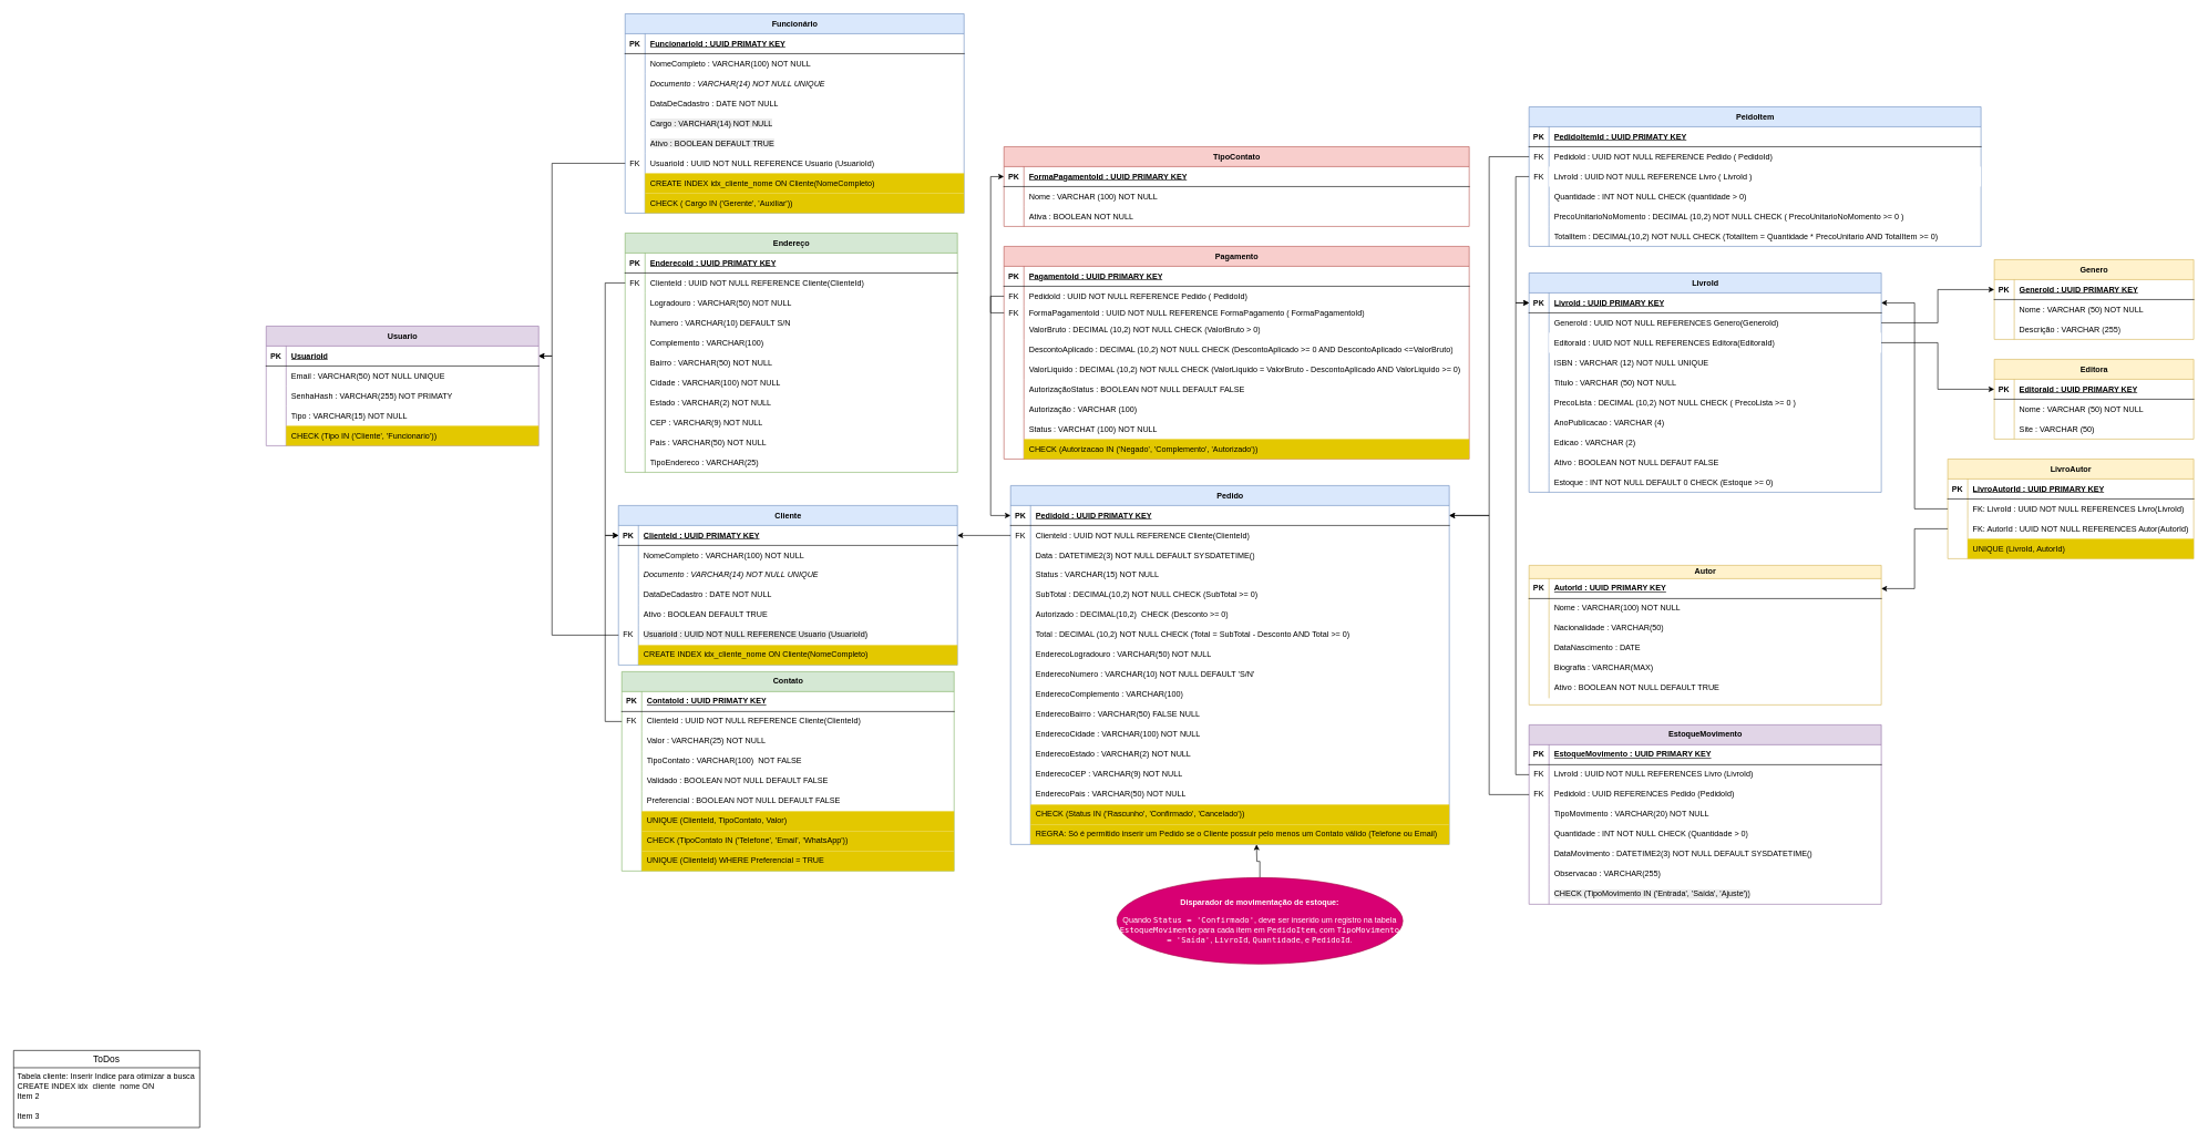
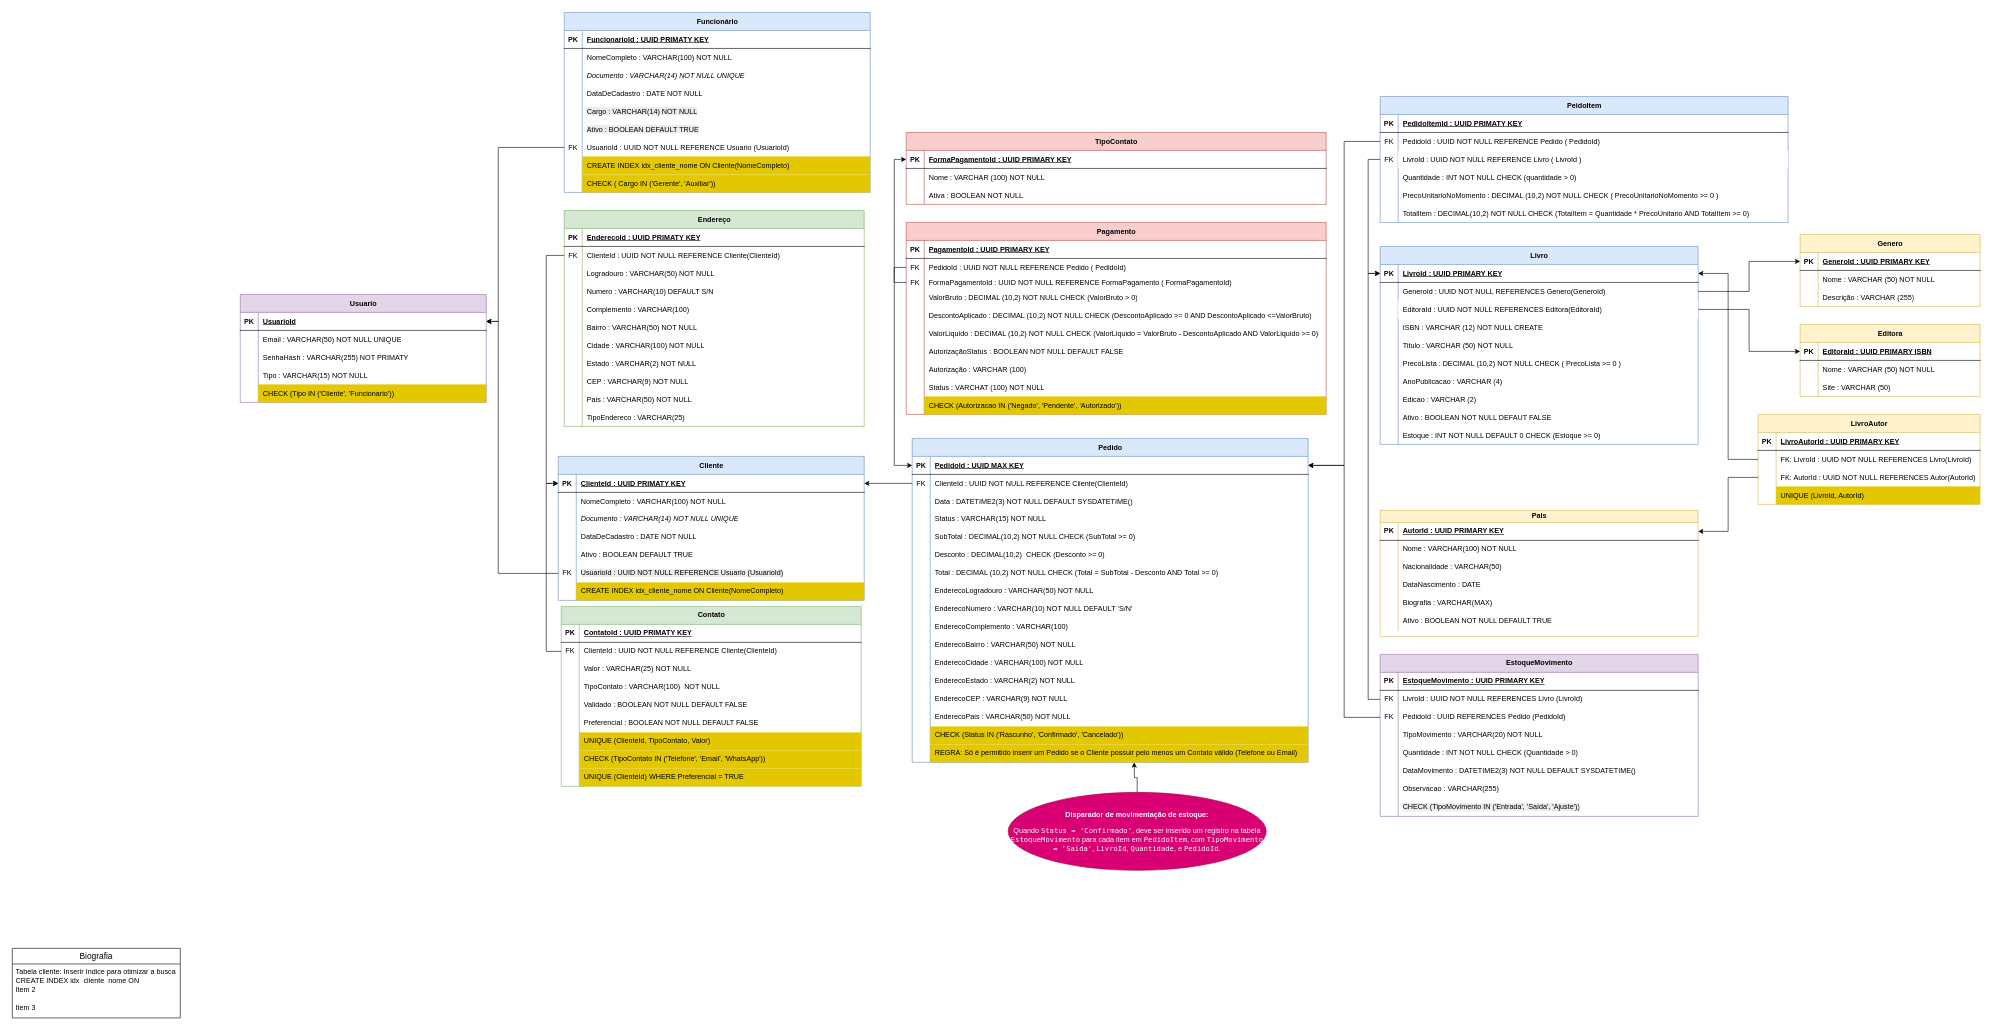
- <mxCell id="163" value="LivroId" style="shape=table;startSize=30;container=1;collapsible=1;childLayout=tableLayout;fixedRows=1;rowLines=0;fontStyle=1;align=center;resizeLast=1;html=1;fillColor=#dae8fc;strokeColor=#6c8ebf;" parent="1" vertex="1"><mxGeometry x="2300" y="410" width="530" height="330" as="geometry" /></mxCell>
+ <mxCell id="163" value="Livro" style="shape=table;startSize=30;container=1;collapsible=1;childLayout=tableLayout;fixedRows=1;rowLines=0;fontStyle=1;align=center;resizeLast=1;html=1;fillColor=#dae8fc;strokeColor=#6c8ebf;" parent="1" vertex="1"><mxGeometry x="2300" y="410" width="530" height="330" as="geometry" /></mxCell>
- <mxCell id="175" value="ISBN : VARCHAR (12) NOT NULL UNIQUE" style="shape=partialRectangle;connectable=0;fillColor=none;top=0;left=0;bottom=0;right=0;align=left;spacingLeft=6;overflow=hidden;whiteSpace=wrap;html=1;" parent="173" vertex="1"><mxGeometry x="30" width="500" height="30" as="geometry"><mxRectangle width="500" height="30" as="alternateBounds" /></mxGeometry></mxCell>
+ <mxCell id="175" value="ISBN : VARCHAR (12) NOT NULL CREATE" style="shape=partialRectangle;connectable=0;fillColor=none;top=0;left=0;bottom=0;right=0;align=left;spacingLeft=6;overflow=hidden;whiteSpace=wrap;html=1;" parent="173" vertex="1"><mxGeometry x="30" width="500" height="30" as="geometry"><mxRectangle width="500" height="30" as="alternateBounds" /></mxGeometry></mxCell>
- <mxCell id="210" value="EditoraId : UUID PRIMARY KEY" style="shape=partialRectangle;connectable=0;fillColor=none;top=0;left=0;bottom=0;right=0;align=left;spacingLeft=6;fontStyle=5;overflow=hidden;whiteSpace=wrap;html=1;" parent="208" vertex="1"><mxGeometry x="30" width="270" height="30" as="geometry"><mxRectangle width="270" height="30" as="alternateBounds" /></mxGeometry></mxCell>
+ <mxCell id="210" value="EditoraId : UUID PRIMARY ISBN" style="shape=partialRectangle;connectable=0;fillColor=none;top=0;left=0;bottom=0;right=0;align=left;spacingLeft=6;fontStyle=5;overflow=hidden;whiteSpace=wrap;html=1;" parent="208" vertex="1"><mxGeometry x="30" width="270" height="30" as="geometry"><mxRectangle width="270" height="30" as="alternateBounds" /></mxGeometry></mxCell>
- <mxCell id="282" value="CHECK (Autorizacao IN ('Negado', 'Complemento', 'Autorizado'))" style="shape=partialRectangle;connectable=0;fillColor=#e3c800;top=0;left=0;bottom=0;right=0;align=left;spacingLeft=6;overflow=hidden;whiteSpace=wrap;html=1;fontColor=#000000;strokeColor=#B09500;" parent="280" vertex="1"><mxGeometry x="30" width="670" height="30" as="geometry"><mxRectangle width="670" height="30" as="alternateBounds" /></mxGeometry></mxCell>
+ <mxCell id="282" value="CHECK (Autorizacao IN ('Negado', 'Pendente', 'Autorizado'))" style="shape=partialRectangle;connectable=0;fillColor=#e3c800;top=0;left=0;bottom=0;right=0;align=left;spacingLeft=6;overflow=hidden;whiteSpace=wrap;html=1;fontColor=#000000;strokeColor=#B09500;" parent="280" vertex="1"><mxGeometry x="30" width="670" height="30" as="geometry"><mxRectangle width="670" height="30" as="alternateBounds" /></mxGeometry></mxCell>
- <mxCell id="94" value="PedidoId : UUID PRIMATY KEY" style="shape=partialRectangle;connectable=0;fillColor=none;top=0;left=0;bottom=0;right=0;align=left;spacingLeft=6;fontStyle=5;overflow=hidden;whiteSpace=wrap;html=1;" parent="92" vertex="1"><mxGeometry x="30" width="630" height="30" as="geometry"><mxRectangle width="630" height="30" as="alternateBounds" /></mxGeometry></mxCell>
+ <mxCell id="94" value="PedidoId : UUID MAX KEY" style="shape=partialRectangle;connectable=0;fillColor=none;top=0;left=0;bottom=0;right=0;align=left;spacingLeft=6;fontStyle=5;overflow=hidden;whiteSpace=wrap;html=1;" parent="92" vertex="1"><mxGeometry x="30" width="630" height="30" as="geometry"><mxRectangle width="630" height="30" as="alternateBounds" /></mxGeometry></mxCell>
- <mxCell id="231" value="Autor" style="shape=table;startSize=20;container=1;collapsible=1;childLayout=tableLayout;fixedRows=1;rowLines=0;fontStyle=1;align=center;resizeLast=1;html=1;fillColor=#fff2cc;strokeColor=#d6b656;" parent="1" vertex="1"><mxGeometry x="2300" y="850" width="530" height="210" as="geometry" /></mxCell>
+ <mxCell id="231" value="Pais" style="shape=table;startSize=20;container=1;collapsible=1;childLayout=tableLayout;fixedRows=1;rowLines=0;fontStyle=1;align=center;resizeLast=1;html=1;fillColor=#fff2cc;strokeColor=#d6b656;" parent="1" vertex="1"><mxGeometry x="2300" y="850" width="530" height="210" as="geometry" /></mxCell>
- <mxCell id="109" value="Autorizado : DECIMAL(10,2)&amp;nbsp; CHECK (Desconto &amp;gt;= 0)" style="shape=partialRectangle;connectable=0;fillColor=none;top=0;left=0;bottom=0;right=0;align=left;spacingLeft=6;overflow=hidden;whiteSpace=wrap;html=1;" parent="107" vertex="1"><mxGeometry x="30" width="630" height="30" as="geometry"><mxRectangle width="630" height="30" as="alternateBounds" /></mxGeometry></mxCell>
+ <mxCell id="109" value="Desconto : DECIMAL(10,2)&amp;nbsp; CHECK (Desconto &amp;gt;= 0)" style="shape=partialRectangle;connectable=0;fillColor=none;top=0;left=0;bottom=0;right=0;align=left;spacingLeft=6;overflow=hidden;whiteSpace=wrap;html=1;" parent="107" vertex="1"><mxGeometry x="30" width="630" height="30" as="geometry"><mxRectangle width="630" height="30" as="alternateBounds" /></mxGeometry></mxCell>
- <mxCell id="124" value="EnderecoBairro : VARCHAR(50) FALSE NULL" style="shape=partialRectangle;connectable=0;fillColor=none;top=0;left=0;bottom=0;right=0;align=left;spacingLeft=6;overflow=hidden;whiteSpace=wrap;html=1;" parent="122" vertex="1"><mxGeometry x="30" width="630" height="30" as="geometry"><mxRectangle width="630" height="30" as="alternateBounds" /></mxGeometry></mxCell>
+ <mxCell id="124" value="EnderecoBairro : VARCHAR(50) NOT NULL" style="shape=partialRectangle;connectable=0;fillColor=none;top=0;left=0;bottom=0;right=0;align=left;spacingLeft=6;overflow=hidden;whiteSpace=wrap;html=1;" parent="122" vertex="1"><mxGeometry x="30" width="630" height="30" as="geometry"><mxRectangle width="630" height="30" as="alternateBounds" /></mxGeometry></mxCell>
- <mxCell id="75" value="TipoContato : VARCHAR(100)&amp;nbsp; NOT FALSE" style="shape=partialRectangle;connectable=0;fillColor=none;top=0;left=0;bottom=0;right=0;align=left;spacingLeft=6;overflow=hidden;whiteSpace=wrap;html=1;" parent="73" vertex="1"><mxGeometry x="30" width="470" height="30" as="geometry"><mxRectangle width="470" height="30" as="alternateBounds" /></mxGeometry></mxCell>
+ <mxCell id="75" value="TipoContato : VARCHAR(100)&amp;nbsp; NOT NULL" style="shape=partialRectangle;connectable=0;fillColor=none;top=0;left=0;bottom=0;right=0;align=left;spacingLeft=6;overflow=hidden;whiteSpace=wrap;html=1;" parent="73" vertex="1"><mxGeometry x="30" width="470" height="30" as="geometry"><mxRectangle width="470" height="30" as="alternateBounds" /></mxGeometry></mxCell>
- <mxCell id="59" value="ToDos" style="swimlane;fontStyle=0;childLayout=stackLayout;horizontal=1;startSize=26;horizontalStack=0;resizeParent=1;resizeParentMax=0;resizeLast=0;collapsible=1;marginBottom=0;align=center;fontSize=14;" parent="1" vertex="1"><mxGeometry x="20" y="1580" width="280" height="116" as="geometry" /></mxCell>
+ <mxCell id="59" value="Biografia" style="swimlane;fontStyle=0;childLayout=stackLayout;horizontal=1;startSize=26;horizontalStack=0;resizeParent=1;resizeParentMax=0;resizeLast=0;collapsible=1;marginBottom=0;align=center;fontSize=14;" parent="1" vertex="1"><mxGeometry x="20" y="1580" width="280" height="116" as="geometry" /></mxCell>
